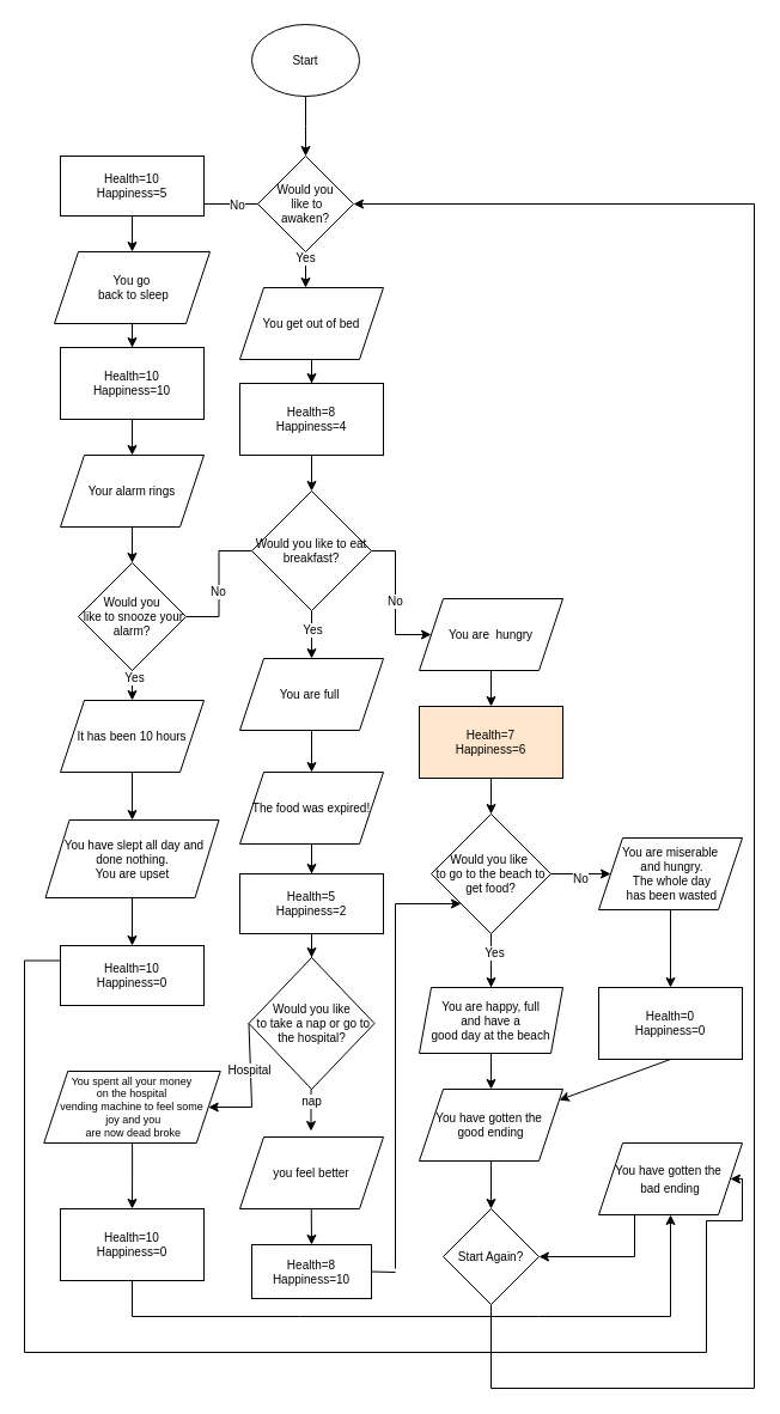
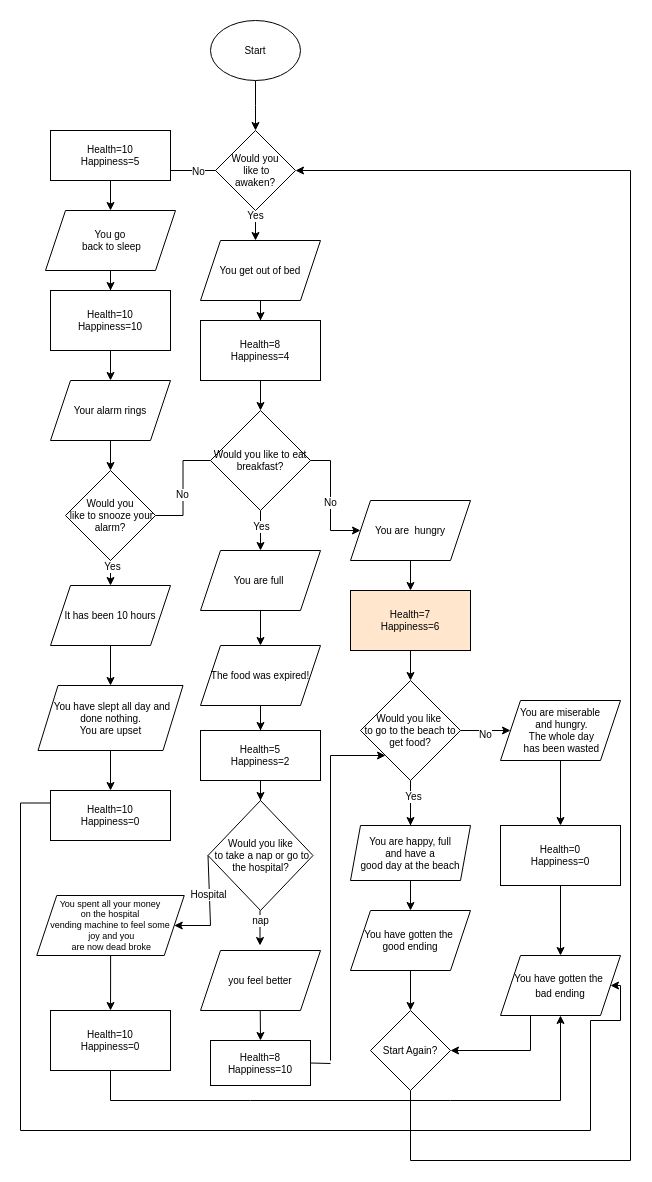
- <mxCell id="72" value="" style="endArrow=classic;html=1;rounded=0;fontSize=10;exitX=0.5;exitY=1;exitDx=0;exitDy=0;" edge="1" parent="1" source="44" target="70"><mxGeometry width="50" height="50" relative="1" as="geometry"><mxPoint x="550" y="940" as="sourcePoint" /><mxPoint x="600" y="890" as="targetPoint" /></mxGeometry></mxCell>
+ <mxCell id="72" value="" style="endArrow=classic;html=1;rounded=0;fontSize=10;exitX=0.5;exitY=1;exitDx=0;exitDy=0;entryX=0.5;entryY=0;entryDx=0;entryDy=0;" edge="1" parent="1" source="44" target="67"><mxGeometry width="50" height="50" relative="1" as="geometry"><mxPoint x="550" y="940" as="sourcePoint" /><mxPoint x="600" y="890" as="targetPoint" /></mxGeometry></mxCell>
